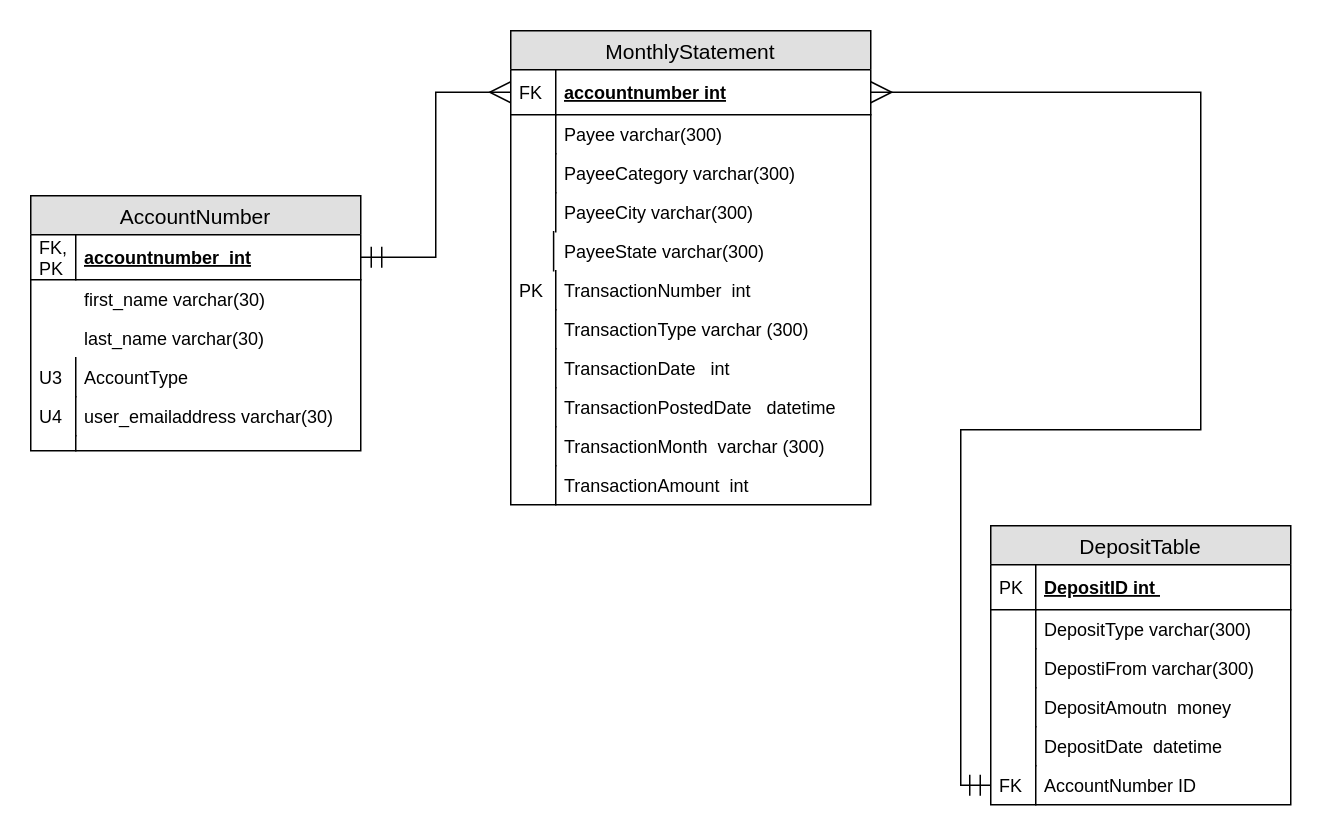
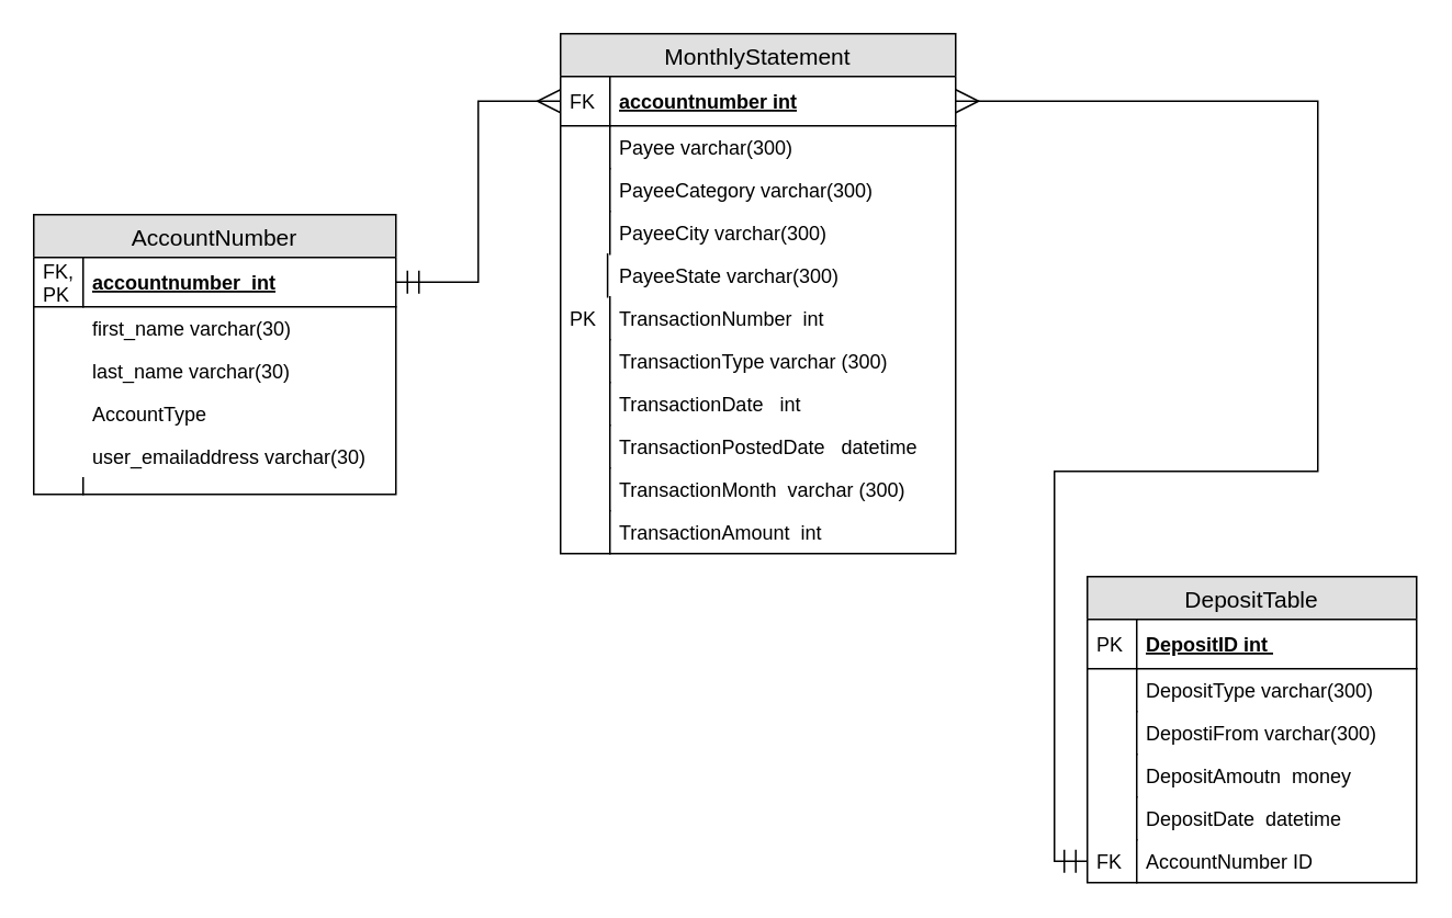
- <mxCell id="31" value="U3" style="shape=partialRectangle;top=0;left=0;bottom=0;fillColor=none;align=left;verticalAlign=top;spacingLeft=4;spacingRight=4;overflow=hidden;rotatable=0;points=[];portConstraint=eastwest;part=1;fontSize=12;" vertex="1" connectable="0" parent="30"><mxGeometry width="30" height="26" as="geometry" /></mxCell>
- <mxCell id="33" value="U4" style="shape=partialRectangle;top=0;left=0;bottom=0;fillColor=none;align=left;verticalAlign=top;spacingLeft=4;spacingRight=4;overflow=hidden;rotatable=0;points=[];portConstraint=eastwest;part=1;fontSize=12;" parent="32" vertex="1" connectable="0"><mxGeometry width="30" height="26" as="geometry" /></mxCell>
